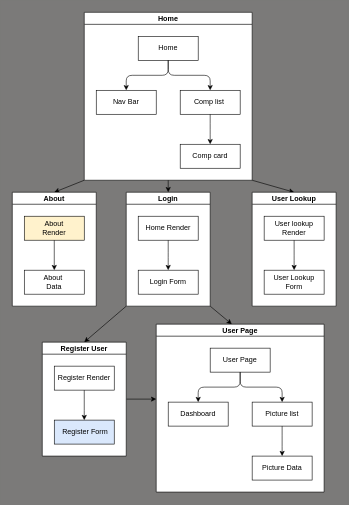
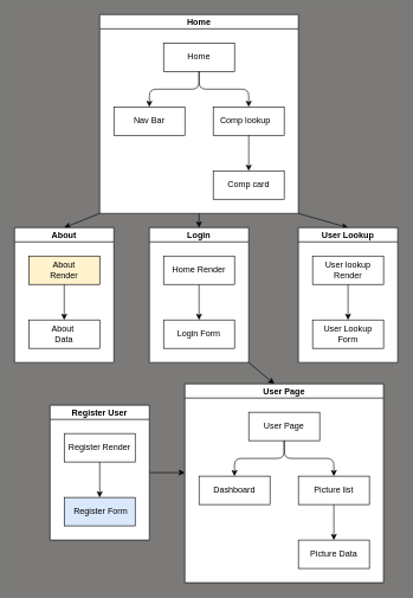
- <mxCell id="8" value="Comp list&lt;span style=&quot;white-space: pre;&quot;&gt;&#09;&lt;/span&gt;" style="whiteSpace=wrap;html=1;" parent="4" vertex="1"><mxGeometry x="160" y="130" width="100" height="40" as="geometry" /></mxCell>
+ <mxCell id="8" value="Comp lookup&lt;span style=&quot;white-space: pre;&quot;&gt;&#09;&lt;/span&gt;" style="whiteSpace=wrap;html=1;" parent="4" vertex="1"><mxGeometry x="160" y="130" width="100" height="40" as="geometry" /></mxCell>
- <mxCell id="16" style="edgeStyle=none;html=1;exitX=0;exitY=1;exitDx=0;exitDy=0;entryX=0.5;entryY=0;entryDx=0;entryDy=0;" parent="1" source="18" target="23" edge="1"><mxGeometry relative="1" as="geometry" /></mxCell>
